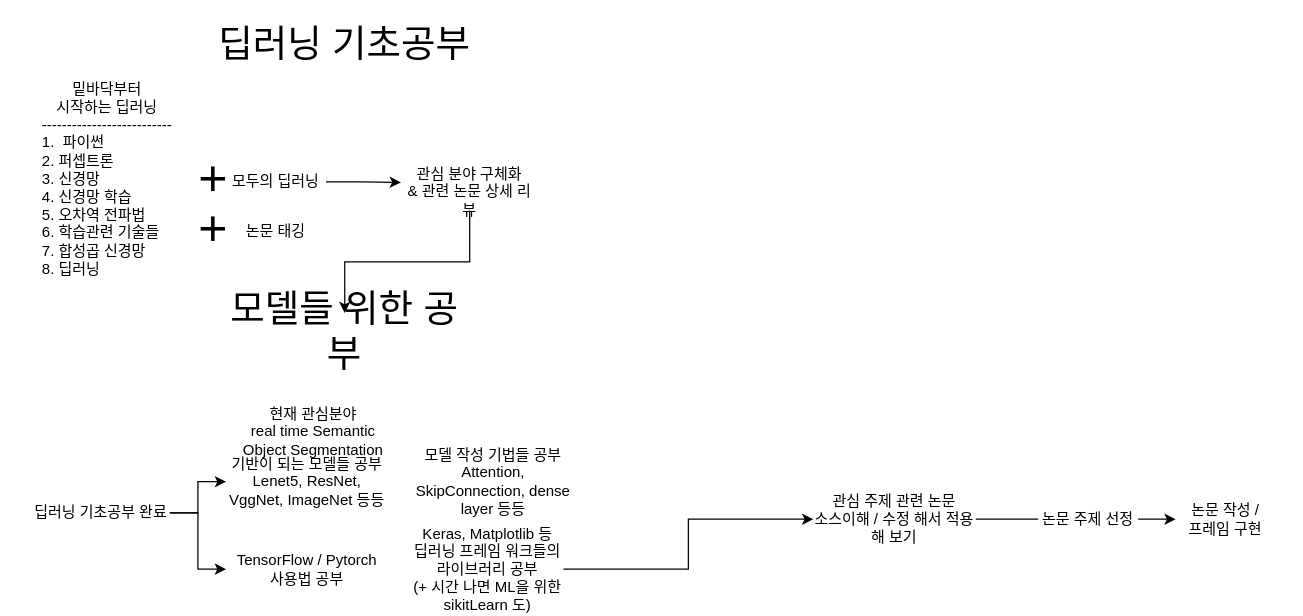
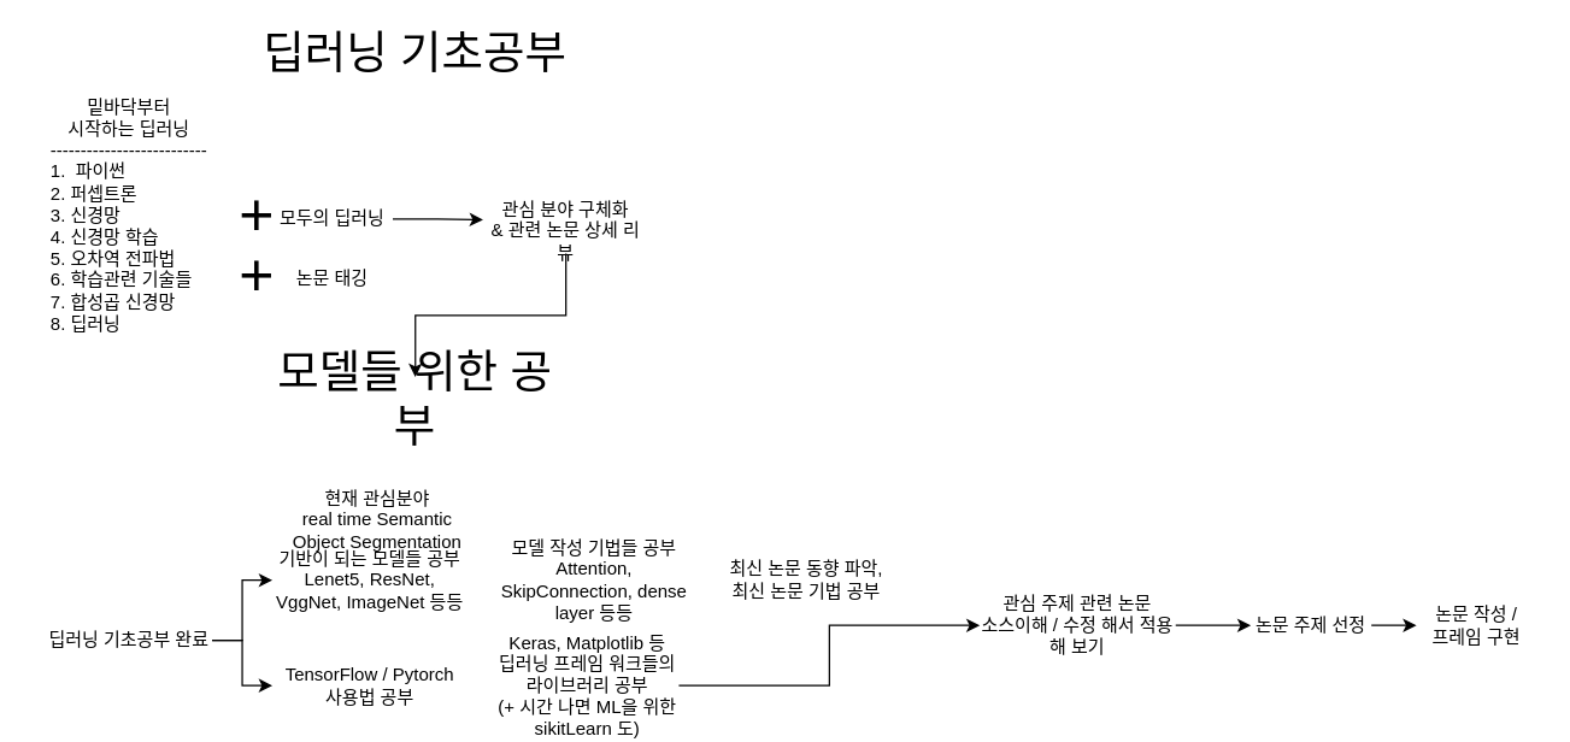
+ <mxCell id="18" value="최신 논문 동향 파악,&lt;br&gt;최신 논문 기법 공부" style="text;html=1;strokeColor=none;fillColor=none;align=center;verticalAlign=middle;whiteSpace=wrap;rounded=0;" vertex="1" parent="1"><mxGeometry x="470" y="370" width="130" height="30" as="geometry" /></mxCell>
- <mxCell id="15" value="딥러닝 기초공부 완료" style="text;html=1;strokeColor=none;fillColor=none;align=center;verticalAlign=middle;whiteSpace=wrap;rounded=0;" vertex="1" parent="1"><mxGeometry x="25" y="395" width="110" height="30" as="geometry" /></mxCell>
+ <mxCell id="15" value="딥러닝 기초공부 완료" style="text;html=1;strokeColor=none;fillColor=none;align=center;verticalAlign=middle;whiteSpace=wrap;rounded=0;" vertex="1" parent="1"><mxGeometry x="30" y="410" width="110" height="30" as="geometry" /></mxCell>
- <mxCell id="22" style="edgeStyle=orthogonalEdgeStyle;rounded=0;orthogonalLoop=1;jettySize=auto;html=1;endArrow=none;" edge="1" parent="1" source="23" target="25"><mxGeometry relative="1" as="geometry" /></mxCell>
+ <mxCell id="22" style="edgeStyle=orthogonalEdgeStyle;rounded=0;orthogonalLoop=1;jettySize=auto;html=1;" edge="1" parent="1" source="23" target="25"><mxGeometry relative="1" as="geometry" /></mxCell>
